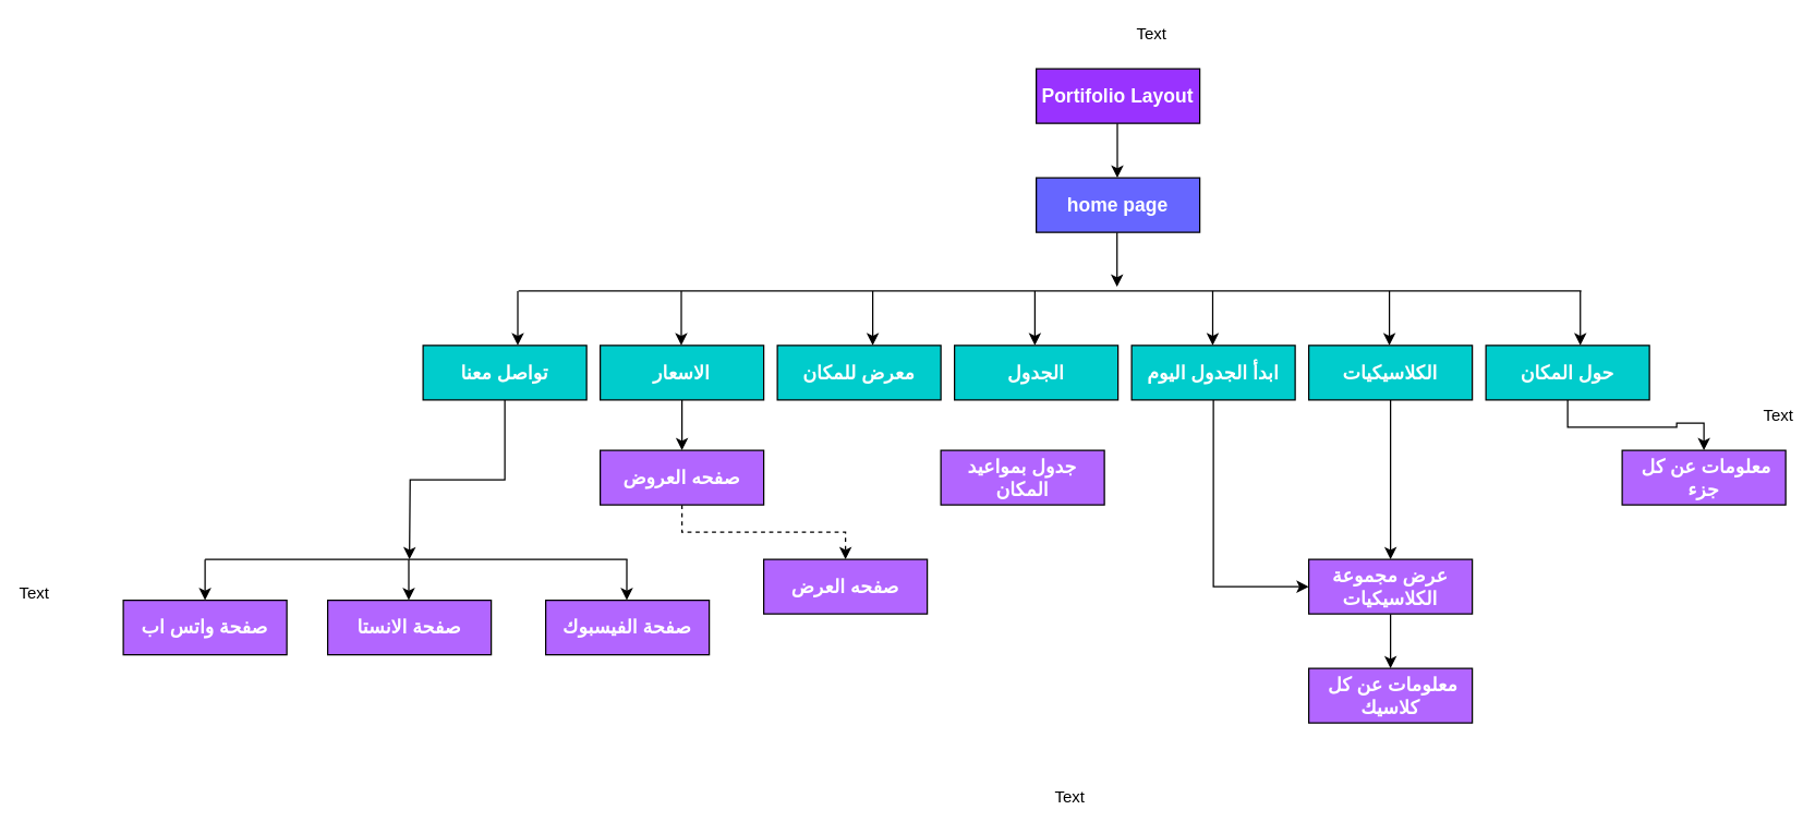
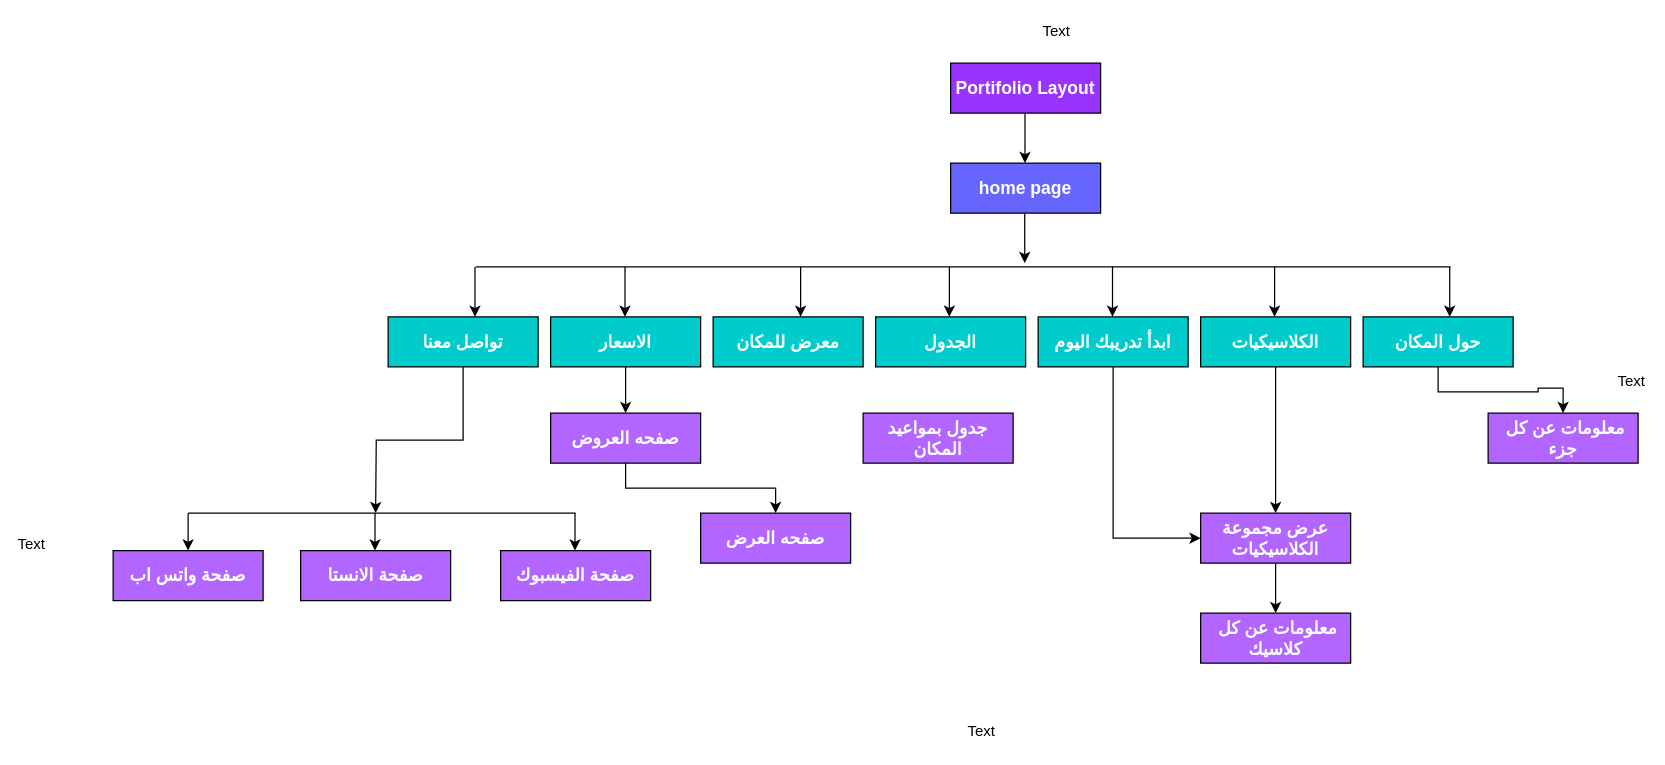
- <mxCell id="27" value="ابدأ الجدول اليوم" style="rounded=0;whiteSpace=wrap;html=1;fillColor=#00CCCC;fontColor=#FFFFFF;fontStyle=1;fontSize=14;" parent="1" vertex="1"><mxGeometry x="830" y="253" width="120" height="40" as="geometry" /></mxCell>
+ <mxCell id="27" value="ابدأ تدريبك اليوم" style="rounded=0;whiteSpace=wrap;html=1;fillColor=#00CCCC;fontColor=#FFFFFF;fontStyle=1;fontSize=14;" parent="1" vertex="1"><mxGeometry x="830" y="253" width="120" height="40" as="geometry" /></mxCell>
- <mxCell id="30" style="edgeStyle=orthogonalEdgeStyle;rounded=0;orthogonalLoop=1;jettySize=auto;html=1;exitX=0.5;exitY=1;exitDx=0;exitDy=0;entryX=0.5;entryY=0;entryDx=0;entryDy=0;dashed=1;" parent="1" source="31" target="40" edge="1"><mxGeometry relative="1" as="geometry" /></mxCell>
+ <mxCell id="30" style="edgeStyle=orthogonalEdgeStyle;rounded=0;orthogonalLoop=1;jettySize=auto;html=1;exitX=0.5;exitY=1;exitDx=0;exitDy=0;entryX=0.5;entryY=0;entryDx=0;entryDy=0;" parent="1" source="31" target="40" edge="1"><mxGeometry relative="1" as="geometry" /></mxCell>
